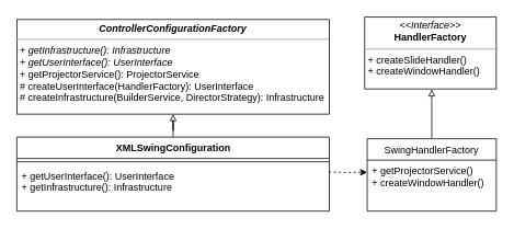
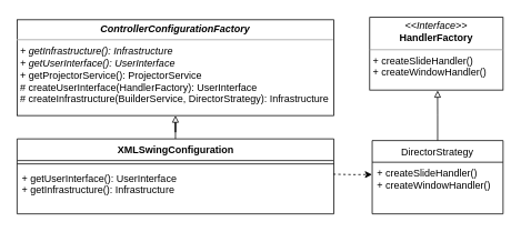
- <mxCell id="4" value="SwingHandlerFactory" style="swimlane;fontStyle=0;childLayout=stackLayout;horizontal=1;startSize=26;fillColor=none;horizontalStack=0;resizeParent=1;resizeParentMax=0;resizeLast=0;collapsible=1;marginBottom=0;" vertex="1" parent="1"><mxGeometry x="446" y="168" width="157" height="88" as="geometry" /></mxCell>
+ <mxCell id="4" value="DirectorStrategy" style="swimlane;fontStyle=0;childLayout=stackLayout;horizontal=1;startSize=26;fillColor=none;horizontalStack=0;resizeParent=1;resizeParentMax=0;resizeLast=0;collapsible=1;marginBottom=0;" vertex="1" parent="1"><mxGeometry x="446" y="168" width="157" height="88" as="geometry" /></mxCell>
- <mxCell id="5" value="+ getProjectorService()&#10;+ createWindowHandler()" style="text;strokeColor=none;fillColor=none;align=left;verticalAlign=top;spacingLeft=4;spacingRight=4;overflow=hidden;rotatable=0;points=[[0,0.5],[1,0.5]];portConstraint=eastwest;" vertex="1" parent="4"><mxGeometry y="26" width="157" height="62" as="geometry" /></mxCell>
+ <mxCell id="5" value="+ createSlideHandler()&#10;+ createWindowHandler()" style="text;strokeColor=none;fillColor=none;align=left;verticalAlign=top;spacingLeft=4;spacingRight=4;overflow=hidden;rotatable=0;points=[[0,0.5],[1,0.5]];portConstraint=eastwest;" vertex="1" parent="4"><mxGeometry y="26" width="157" height="62" as="geometry" /></mxCell>
